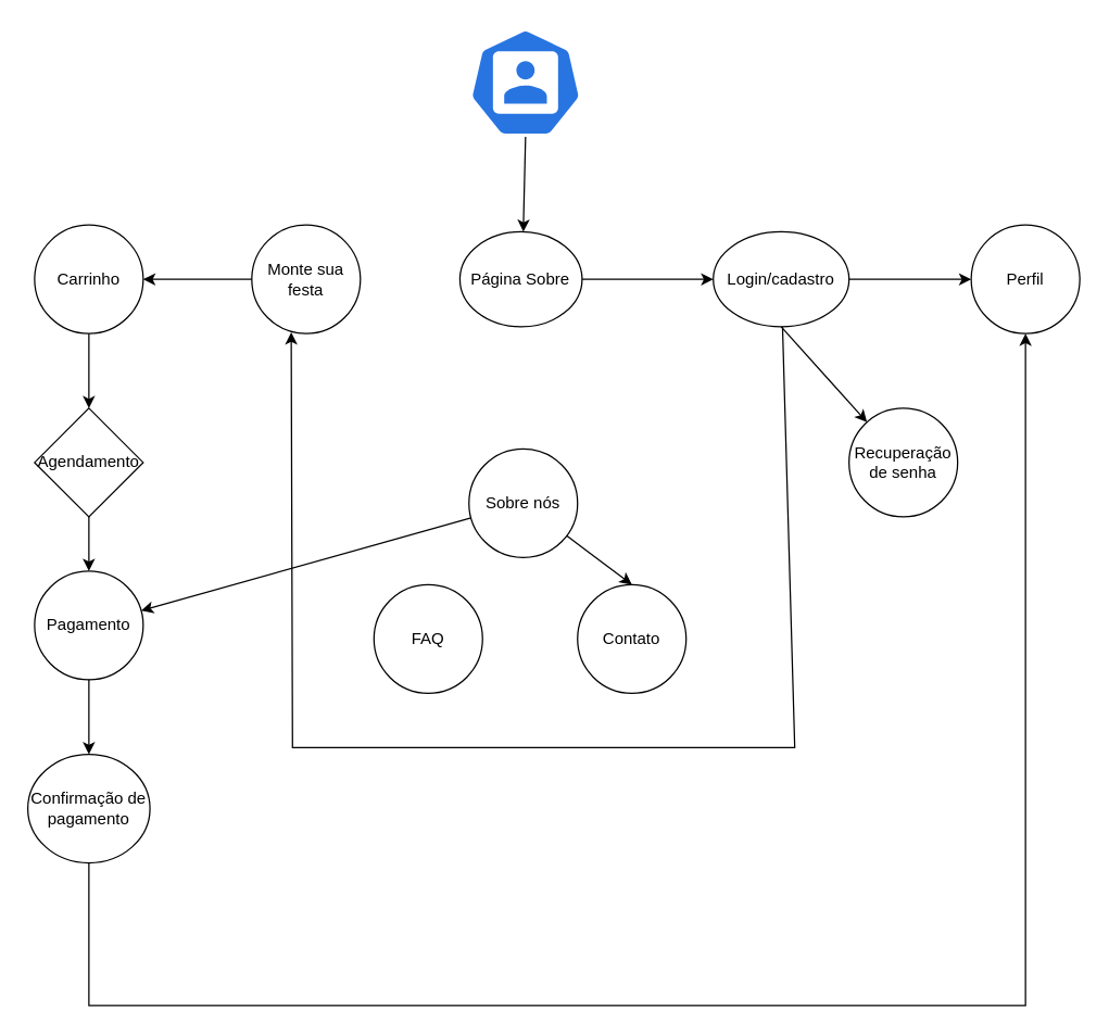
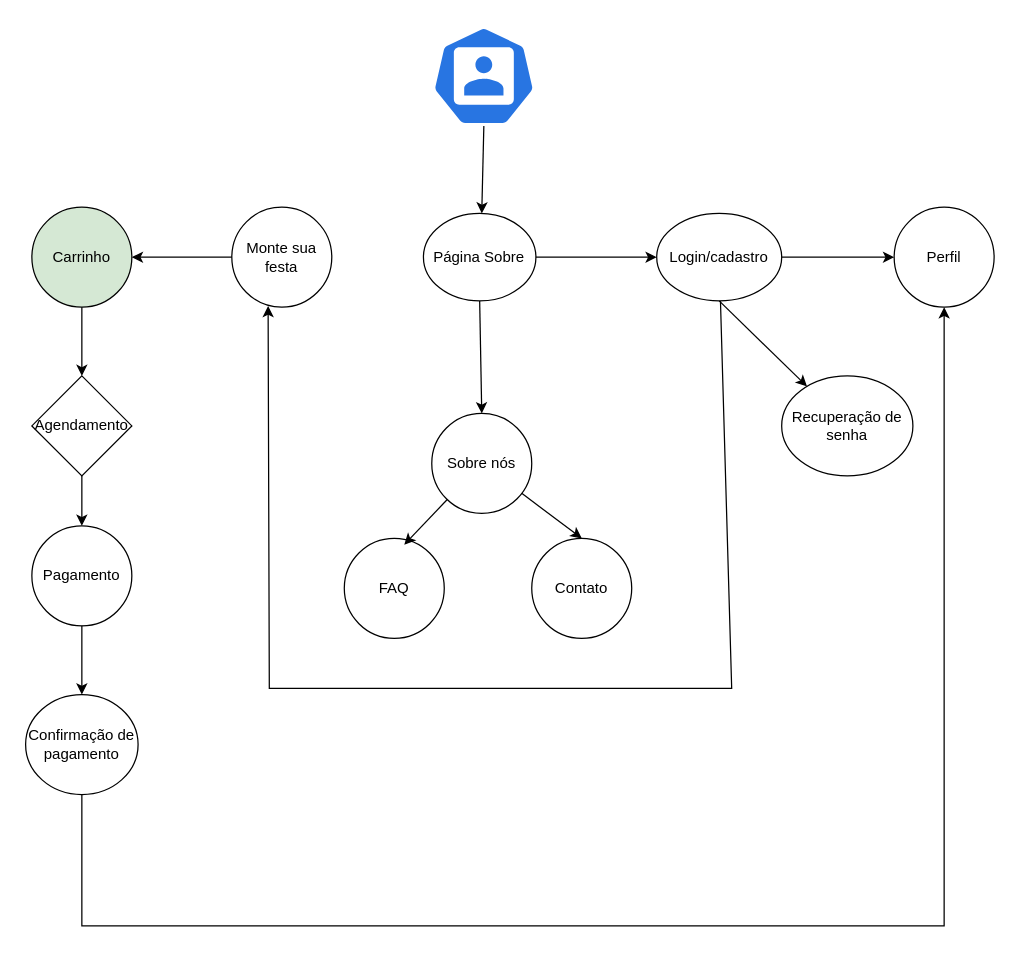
- <mxCell id="13" value="Carrinho" style="ellipse;whiteSpace=wrap;html=1;" parent="1" vertex="1"><mxGeometry x="25" y="165" width="80" height="80" as="geometry" /></mxCell>
+ <mxCell id="13" value="Carrinho" style="ellipse;whiteSpace=wrap;html=1;fillColor=#d5e8d4;" parent="1" vertex="1"><mxGeometry x="25" y="165" width="80" height="80" as="geometry" /></mxCell>
+ <mxCell id="23" value="" style="endArrow=classic;html=1;rounded=0;exitX=0.5;exitY=1;exitDx=0;exitDy=0;entryX=0.5;entryY=0;entryDx=0;entryDy=0;" parent="1" source="4" target="22" edge="1"><mxGeometry width="50" height="50" relative="1" as="geometry"><mxPoint x="375" y="440" as="sourcePoint" /><mxPoint x="425" y="390" as="targetPoint" /></mxGeometry></mxCell>
- <mxCell id="12" value="Recuperação de senha" style="ellipse;whiteSpace=wrap;html=1;" parent="1" vertex="1"><mxGeometry x="625" y="300" width="80" height="80" as="geometry" /></mxCell>
+ <mxCell id="12" value="Recuperação de senha" style="ellipse;whiteSpace=wrap;html=1;" parent="1" vertex="1"><mxGeometry x="625" y="300" width="105" height="80" as="geometry" /></mxCell>
- <mxCell id="27" value="" style="endArrow=classic;html=1;rounded=0;" edge="1" parent="1" source="22" target="16"><mxGeometry width="50" height="50" relative="1" as="geometry"><mxPoint x="285" y="380" as="sourcePoint" /><mxPoint x="326" y="414" as="targetPoint" /></mxGeometry></mxCell>
+ <mxCell id="27" value="" style="endArrow=classic;html=1;rounded=0;entryX=0.6;entryY=0.063;entryDx=0;entryDy=0;entryPerimeter=0;" edge="1" parent="1" source="22" target="25"><mxGeometry width="50" height="50" relative="1" as="geometry"><mxPoint x="285" y="380" as="sourcePoint" /><mxPoint x="326" y="414" as="targetPoint" /></mxGeometry></mxCell>
